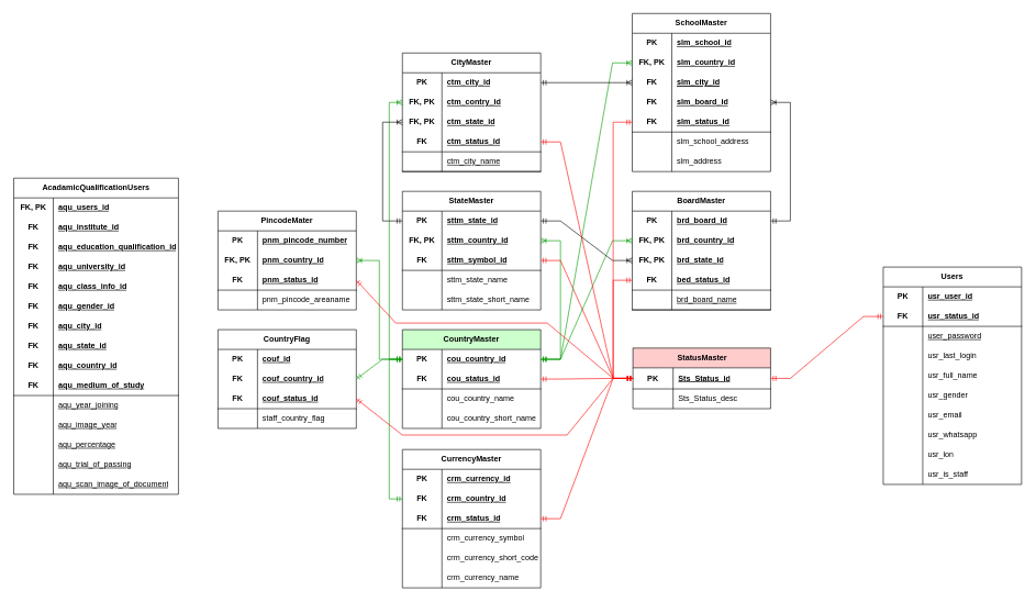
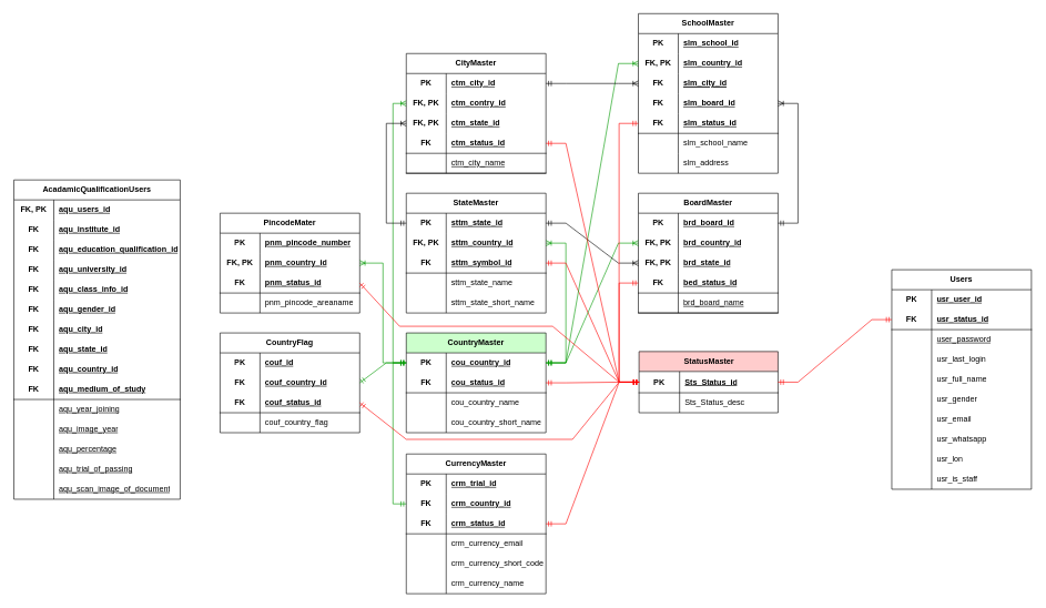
- <mxCell id="155" value="slm_school_address" style="shape=partialRectangle;connectable=0;fillColor=none;top=0;left=0;bottom=0;right=0;align=left;spacingLeft=6;overflow=hidden;html=1;whiteSpace=wrap;" parent="153" vertex="1"><mxGeometry x="60" width="150" height="30" as="geometry"><mxRectangle width="150" height="30" as="alternateBounds" /></mxGeometry></mxCell>
+ <mxCell id="155" value="slm_school_name" style="shape=partialRectangle;connectable=0;fillColor=none;top=0;left=0;bottom=0;right=0;align=left;spacingLeft=6;overflow=hidden;html=1;whiteSpace=wrap;" parent="153" vertex="1"><mxGeometry x="60" width="150" height="30" as="geometry"><mxRectangle width="150" height="30" as="alternateBounds" /></mxGeometry></mxCell>
- <mxCell id="67" value="staff_country_flag" style="shape=partialRectangle;connectable=0;fillColor=none;top=0;left=0;bottom=0;right=0;align=left;spacingLeft=6;overflow=hidden;html=1;whiteSpace=wrap;" parent="65" vertex="1"><mxGeometry x="60" width="150" height="30" as="geometry"><mxRectangle width="150" height="30" as="alternateBounds" /></mxGeometry></mxCell>
+ <mxCell id="67" value="couf_country_flag" style="shape=partialRectangle;connectable=0;fillColor=none;top=0;left=0;bottom=0;right=0;align=left;spacingLeft=6;overflow=hidden;html=1;whiteSpace=wrap;" parent="65" vertex="1"><mxGeometry x="60" width="150" height="30" as="geometry"><mxRectangle width="150" height="30" as="alternateBounds" /></mxGeometry></mxCell>
- <mxCell id="73" value="crm_currency_id" style="shape=partialRectangle;connectable=0;fillColor=none;top=0;left=0;bottom=0;right=0;align=left;spacingLeft=6;fontStyle=5;overflow=hidden;html=1;whiteSpace=wrap;" parent="71" vertex="1"><mxGeometry x="60" width="150" height="30" as="geometry"><mxRectangle width="150" height="30" as="alternateBounds" /></mxGeometry></mxCell>
+ <mxCell id="73" value="crm_trial_id" style="shape=partialRectangle;connectable=0;fillColor=none;top=0;left=0;bottom=0;right=0;align=left;spacingLeft=6;fontStyle=5;overflow=hidden;html=1;whiteSpace=wrap;" parent="71" vertex="1"><mxGeometry x="60" width="150" height="30" as="geometry"><mxRectangle width="150" height="30" as="alternateBounds" /></mxGeometry></mxCell>
- <mxCell id="85" value="crm_currency_symbol" style="shape=partialRectangle;connectable=0;fillColor=none;top=0;left=0;bottom=0;right=0;align=left;spacingLeft=6;overflow=hidden;html=1;whiteSpace=wrap;" parent="83" vertex="1"><mxGeometry x="60" width="150" height="30" as="geometry"><mxRectangle width="150" height="30" as="alternateBounds" /></mxGeometry></mxCell>
+ <mxCell id="85" value="crm_currency_email" style="shape=partialRectangle;connectable=0;fillColor=none;top=0;left=0;bottom=0;right=0;align=left;spacingLeft=6;overflow=hidden;html=1;whiteSpace=wrap;" parent="83" vertex="1"><mxGeometry x="60" width="150" height="30" as="geometry"><mxRectangle width="150" height="30" as="alternateBounds" /></mxGeometry></mxCell>
